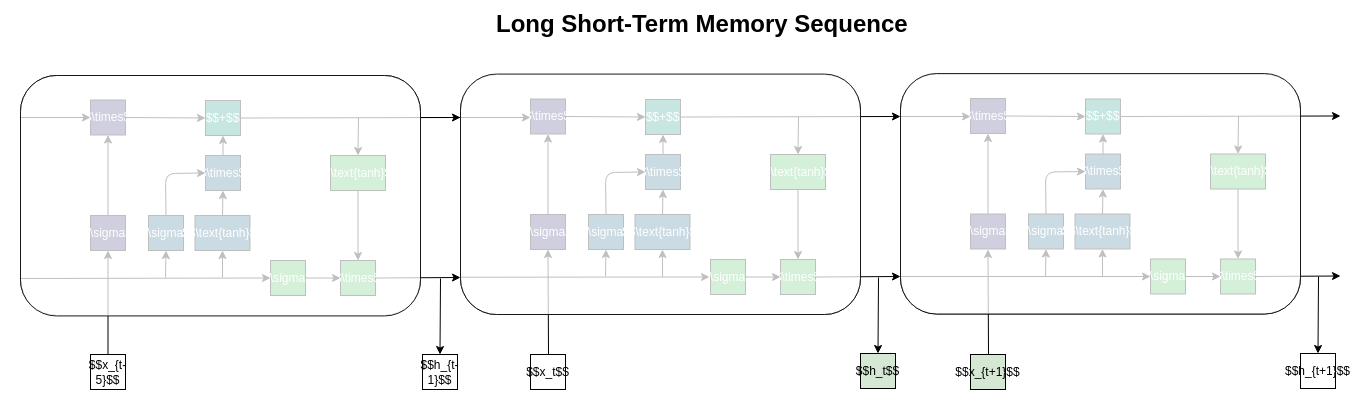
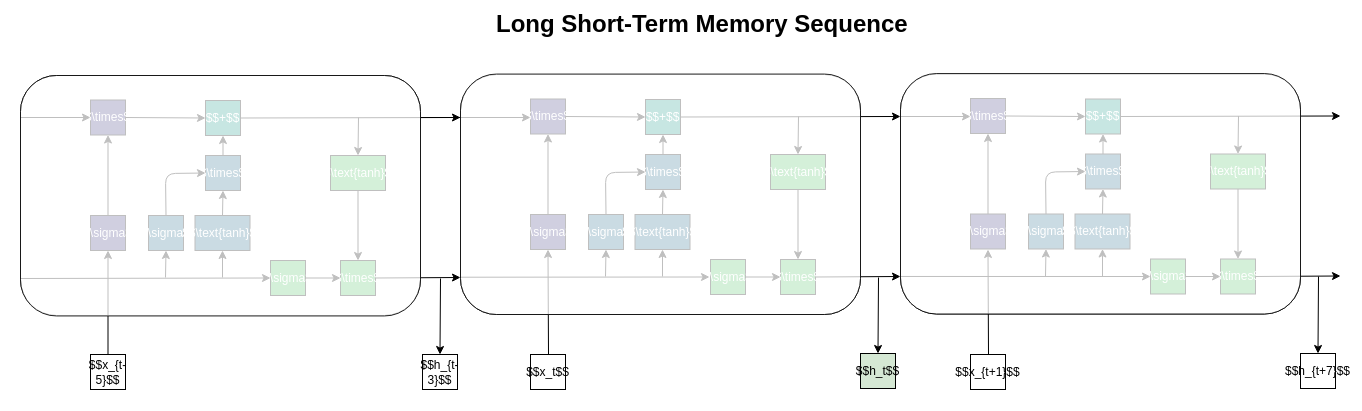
- <mxCell id="80" value="$$x_{t+1}$$" style="rounded=0;whiteSpace=wrap;html=1;fontColor=#000000;fillColor=#d5e8d4;" parent="1" vertex="1"><mxGeometry x="970" y="354" width="35" height="35" as="geometry" /></mxCell>
+ <mxCell id="80" value="$$x_{t+1}$$" style="rounded=0;whiteSpace=wrap;html=1;fontColor=#000000;fillColor=#FFFFFF;" parent="1" vertex="1"><mxGeometry x="970" y="354" width="35" height="35" as="geometry" /></mxCell>
- <mxCell id="86" value="$$h_{t+1}$$" style="rounded=0;whiteSpace=wrap;html=1;fontColor=#000000;fillColor=#FFFFFF;" parent="1" vertex="1"><mxGeometry x="1300" y="353" width="35" height="35" as="geometry" /></mxCell>
+ <mxCell id="86" value="$$h_{t+7}$$" style="rounded=0;whiteSpace=wrap;html=1;fontColor=#000000;fillColor=#FFFFFF;" parent="1" vertex="1"><mxGeometry x="1300" y="353" width="35" height="35" as="geometry" /></mxCell>
- <mxCell id="82" value="$$h_{t-1}$$" style="rounded=0;whiteSpace=wrap;html=1;fontColor=#000000;fillColor=#FFFFFF;" parent="1" vertex="1"><mxGeometry x="422" y="354" width="35" height="35" as="geometry" /></mxCell>
+ <mxCell id="82" value="$$h_{t-3}$$" style="rounded=0;whiteSpace=wrap;html=1;fontColor=#000000;fillColor=#FFFFFF;" parent="1" vertex="1"><mxGeometry x="422" y="354" width="35" height="35" as="geometry" /></mxCell>
